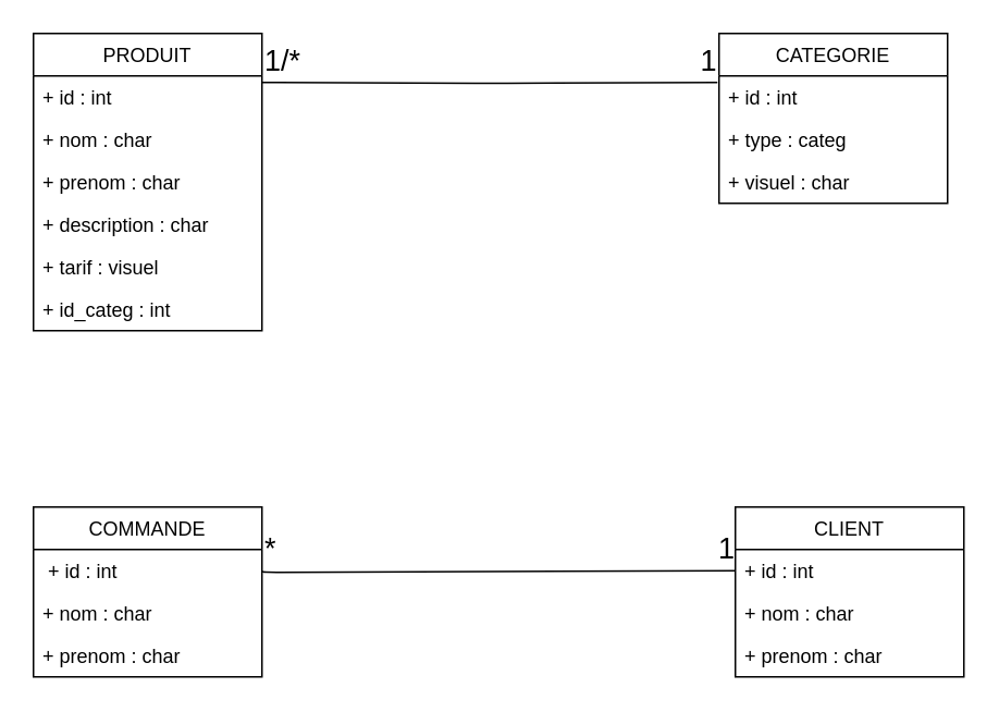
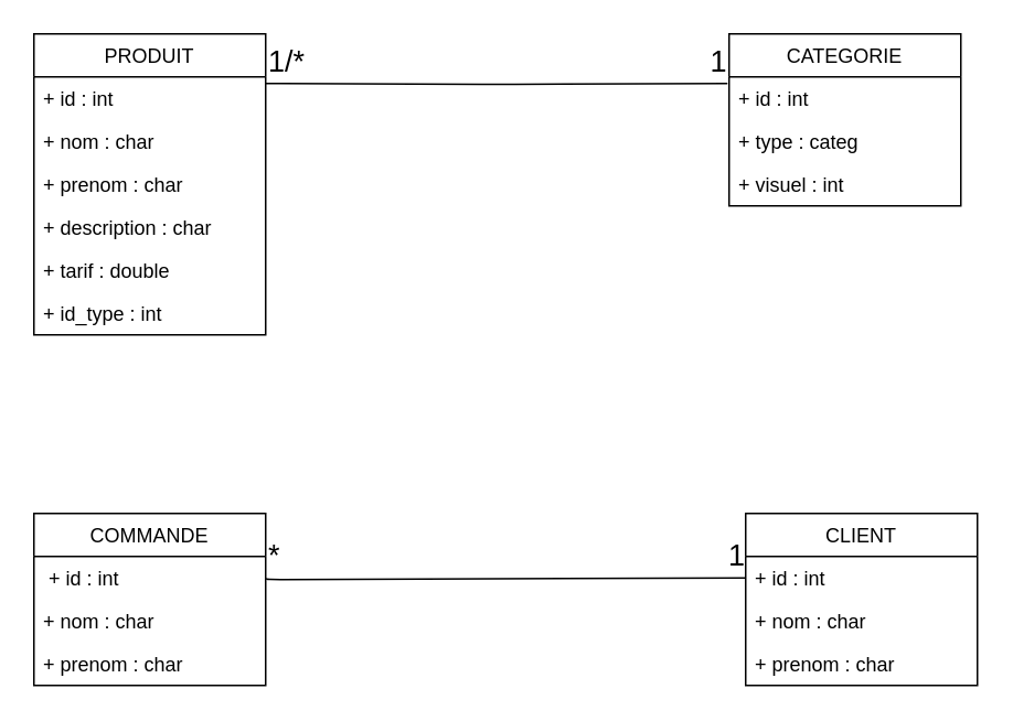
- <mxCell id="5" value="+ visuel : char" style="text;strokeColor=none;fillColor=none;align=left;verticalAlign=top;spacingLeft=4;spacingRight=4;overflow=hidden;rotatable=0;points=[[0,0.5],[1,0.5]];portConstraint=eastwest;" vertex="1" parent="2"><mxGeometry y="78" width="140" height="26" as="geometry" /></mxCell>
+ <mxCell id="5" value="+ visuel : int" style="text;strokeColor=none;fillColor=none;align=left;verticalAlign=top;spacingLeft=4;spacingRight=4;overflow=hidden;rotatable=0;points=[[0,0.5],[1,0.5]];portConstraint=eastwest;" vertex="1" parent="2"><mxGeometry y="78" width="140" height="26" as="geometry" /></mxCell>
- <mxCell id="11" value="+ tarif : visuel" style="text;strokeColor=none;fillColor=none;align=left;verticalAlign=top;spacingLeft=4;spacingRight=4;overflow=hidden;rotatable=0;points=[[0,0.5],[1,0.5]];portConstraint=eastwest;" vertex="1" parent="6"><mxGeometry y="130" width="140" height="26" as="geometry" /></mxCell>
+ <mxCell id="11" value="+ tarif : double" style="text;strokeColor=none;fillColor=none;align=left;verticalAlign=top;spacingLeft=4;spacingRight=4;overflow=hidden;rotatable=0;points=[[0,0.5],[1,0.5]];portConstraint=eastwest;" vertex="1" parent="6"><mxGeometry y="130" width="140" height="26" as="geometry" /></mxCell>
- <mxCell id="12" value="+ id_categ : int" style="text;strokeColor=none;fillColor=none;align=left;verticalAlign=top;spacingLeft=4;spacingRight=4;overflow=hidden;rotatable=0;points=[[0,0.5],[1,0.5]];portConstraint=eastwest;" vertex="1" parent="6"><mxGeometry y="156" width="140" height="26" as="geometry" /></mxCell>
+ <mxCell id="12" value="+ id_type : int" style="text;strokeColor=none;fillColor=none;align=left;verticalAlign=top;spacingLeft=4;spacingRight=4;overflow=hidden;rotatable=0;points=[[0,0.5],[1,0.5]];portConstraint=eastwest;" vertex="1" parent="6"><mxGeometry y="156" width="140" height="26" as="geometry" /></mxCell>
